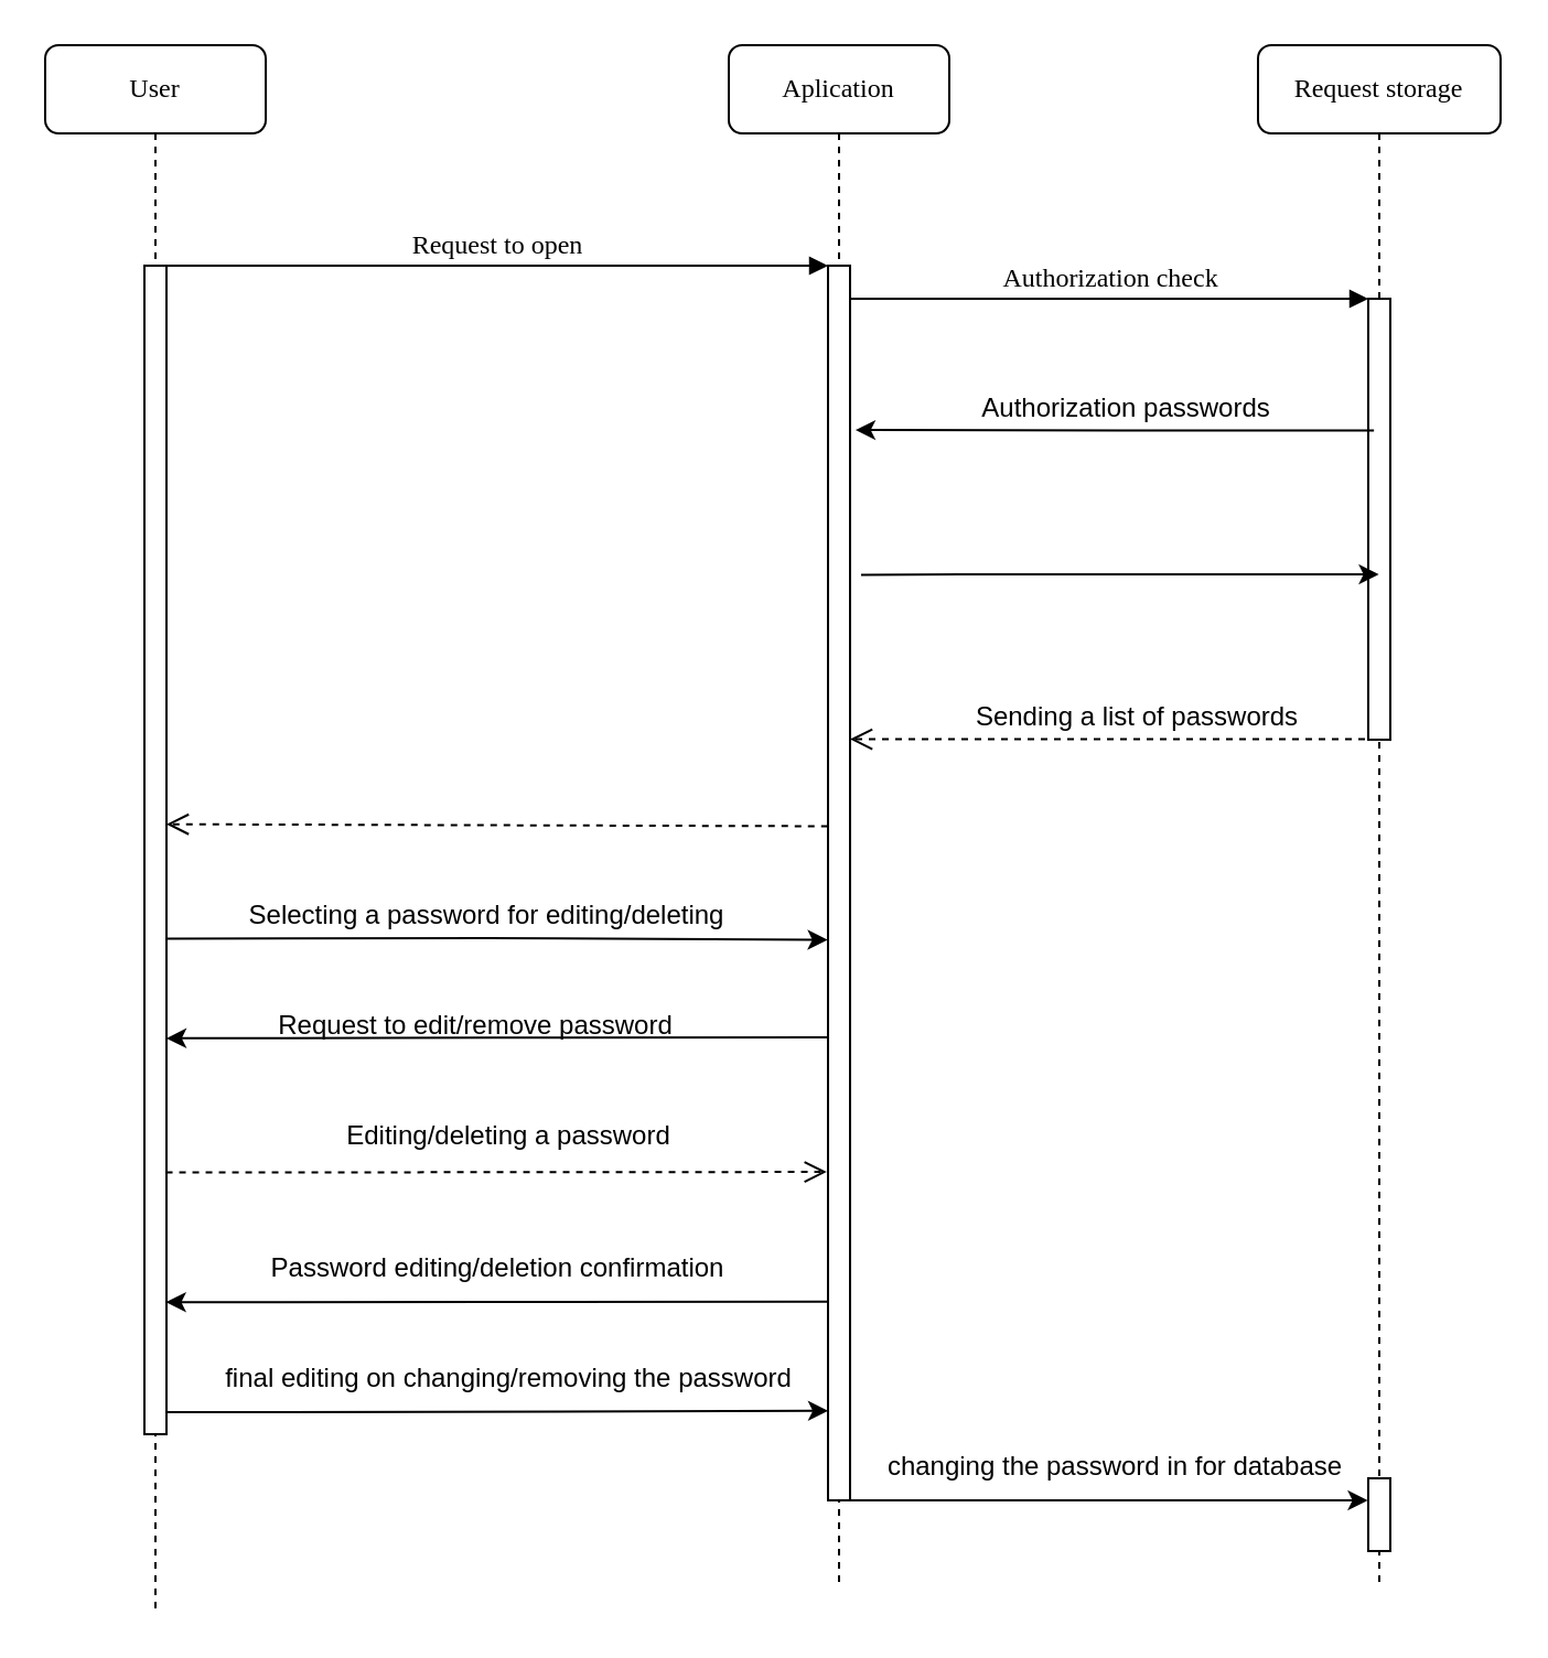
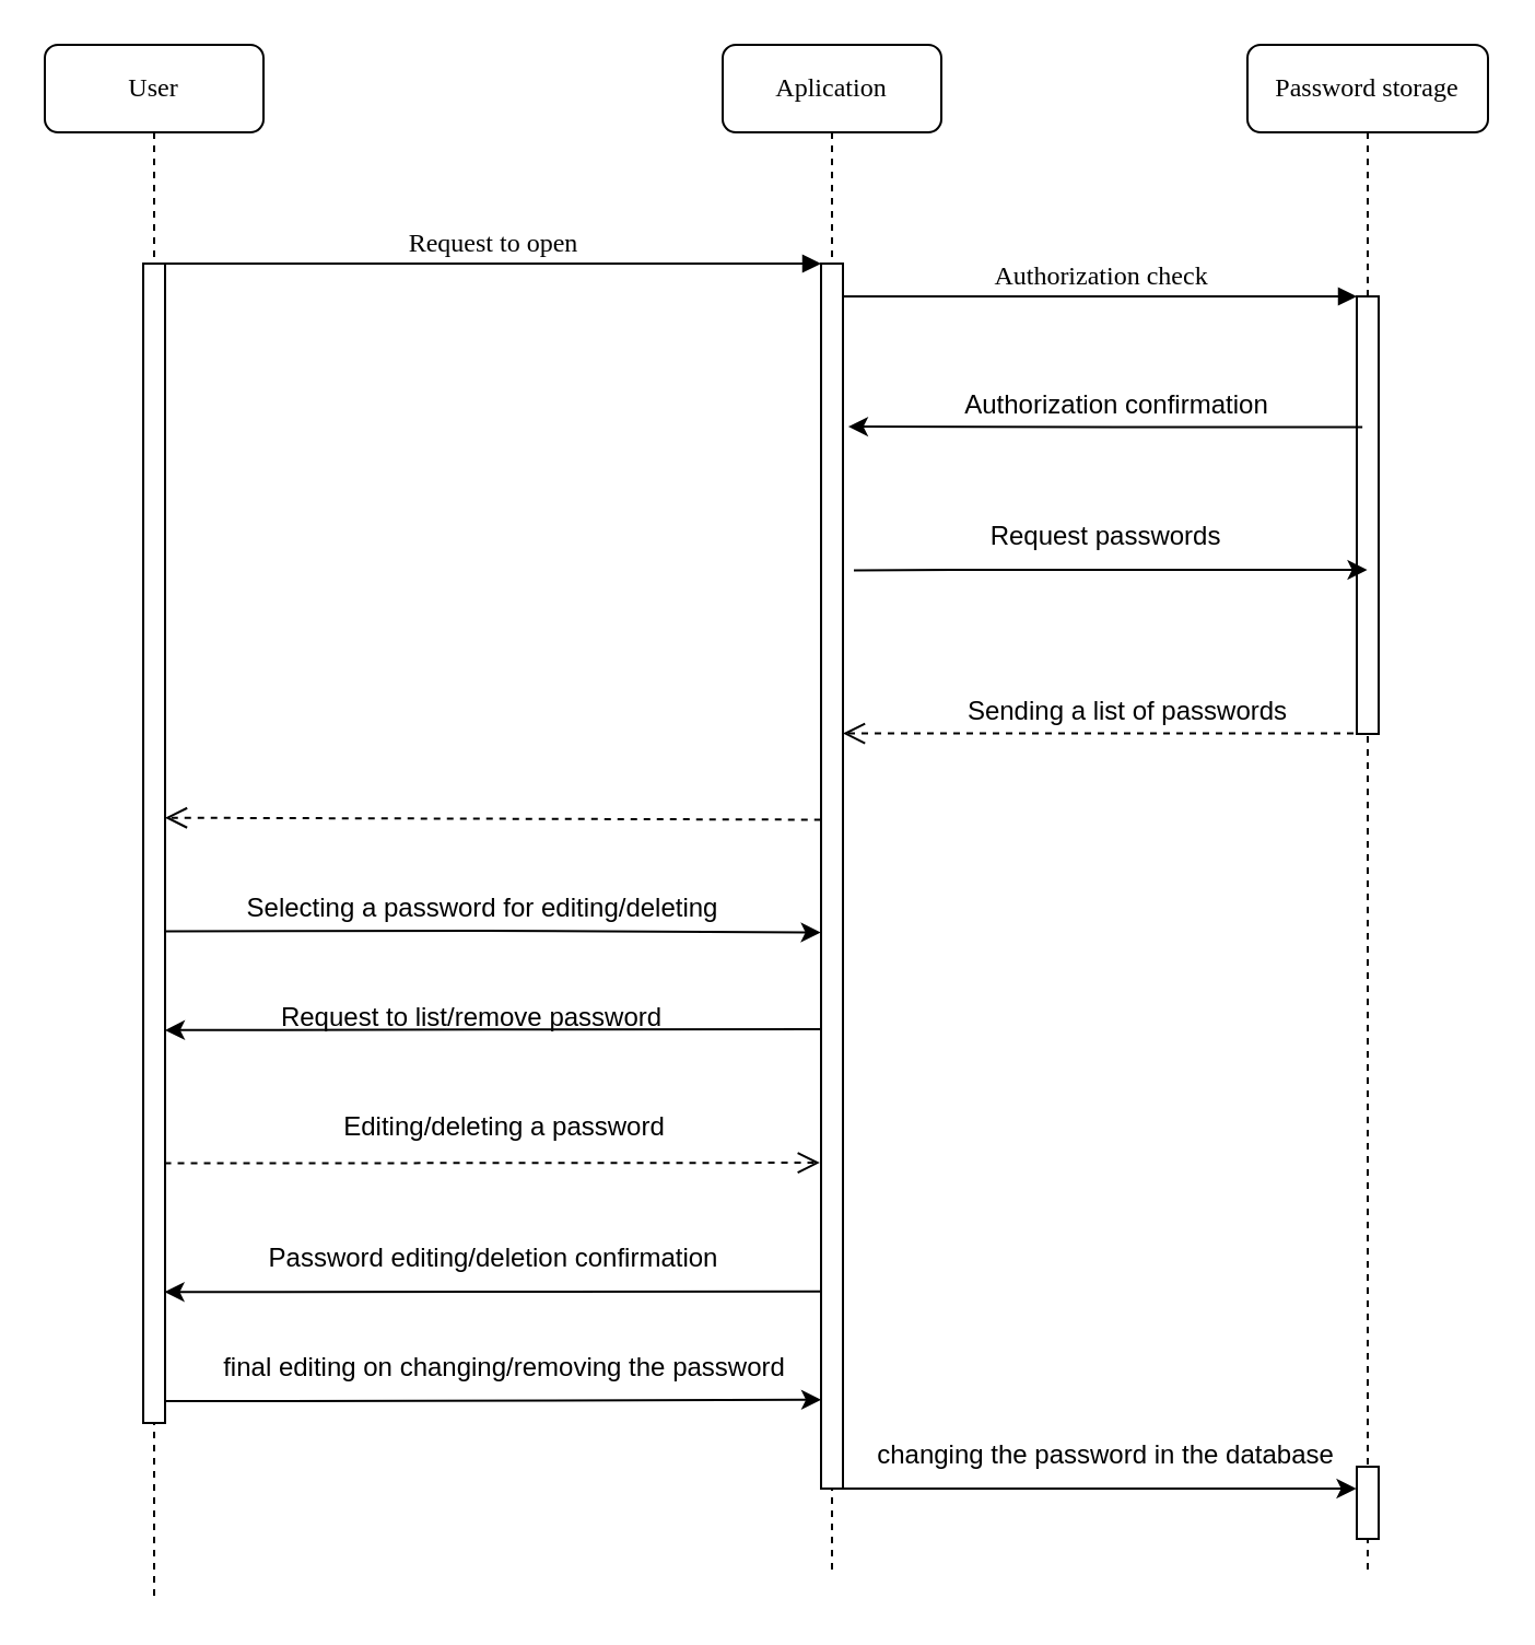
- <mxCell id="5" value="Request&amp;nbsp;storage" style="shape=umlLifeline;perimeter=lifelinePerimeter;whiteSpace=wrap;html=1;container=1;collapsible=0;recursiveResize=0;outlineConnect=0;rounded=1;shadow=0;comic=0;labelBackgroundColor=none;strokeWidth=1;fontFamily=Verdana;fontSize=12;align=center;" parent="1" vertex="1"><mxGeometry x="570" y="20" width="110" height="700" as="geometry" /></mxCell>
+ <mxCell id="5" value="Password&amp;nbsp;storage" style="shape=umlLifeline;perimeter=lifelinePerimeter;whiteSpace=wrap;html=1;container=1;collapsible=0;recursiveResize=0;outlineConnect=0;rounded=1;shadow=0;comic=0;labelBackgroundColor=none;strokeWidth=1;fontFamily=Verdana;fontSize=12;align=center;" parent="1" vertex="1"><mxGeometry x="570" y="20" width="110" height="700" as="geometry" /></mxCell>
- <mxCell id="16" value="Authorization passwords" style="text;html=1;align=center;verticalAlign=middle;resizable=0;points=[];autosize=1;strokeColor=none;fillColor=none;" vertex="1" parent="1"><mxGeometry x="430" y="170" width="160" height="30" as="geometry" /></mxCell>
+ <mxCell id="16" value="Authorization confirmation" style="text;html=1;align=center;verticalAlign=middle;resizable=0;points=[];autosize=1;strokeColor=none;fillColor=none;" vertex="1" parent="1"><mxGeometry x="430" y="170" width="160" height="30" as="geometry" /></mxCell>
+ <mxCell id="17" value="Request passwords" style="text;html=1;align=center;verticalAlign=middle;resizable=0;points=[];autosize=1;strokeColor=none;fillColor=none;" vertex="1" parent="1"><mxGeometry x="440" y="230" width="130" height="30" as="geometry" /></mxCell>
- <mxCell id="19" value="Request to edit/remove password" style="text;html=1;align=center;verticalAlign=middle;resizable=0;points=[];autosize=1;strokeColor=none;fillColor=none;" vertex="1" parent="1"><mxGeometry x="115" y="450" width="200" height="30" as="geometry" /></mxCell>
+ <mxCell id="19" value="Request to list/remove password" style="text;html=1;align=center;verticalAlign=middle;resizable=0;points=[];autosize=1;strokeColor=none;fillColor=none;" vertex="1" parent="1"><mxGeometry x="115" y="450" width="200" height="30" as="geometry" /></mxCell>
- <mxCell id="26" value="changing the password in for database" style="text;html=1;align=center;verticalAlign=middle;resizable=0;points=[];autosize=1;strokeColor=none;fillColor=none;" vertex="1" parent="1"><mxGeometry x="390" y="650" width="230" height="30" as="geometry" /></mxCell>
+ <mxCell id="26" value="changing the password in the database" style="text;html=1;align=center;verticalAlign=middle;resizable=0;points=[];autosize=1;strokeColor=none;fillColor=none;" vertex="1" parent="1"><mxGeometry x="390" y="650" width="230" height="30" as="geometry" /></mxCell>
